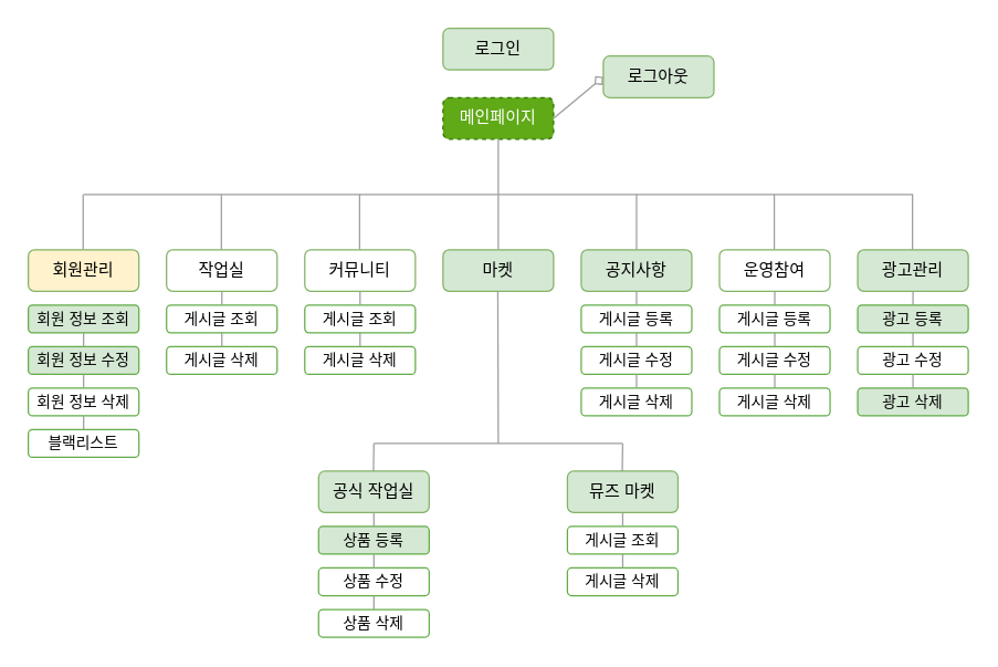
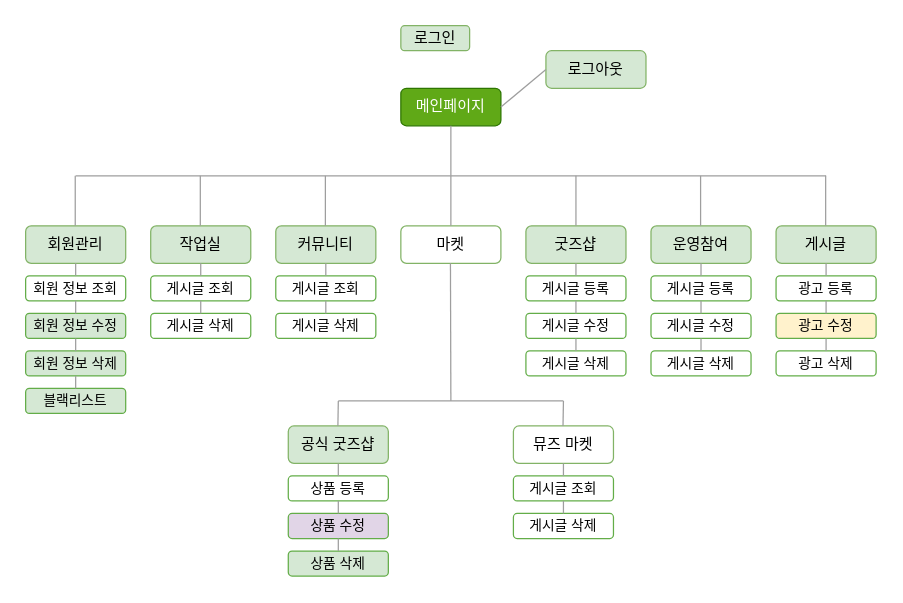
- <mxCell id="2" value="로그인" style="rounded=1;whiteSpace=wrap;html=1;fillColor=#d5e8d4;strokeColor=#82b366;" parent="1" vertex="1"><mxGeometry x="320" y="20" width="80" height="30" as="geometry" /></mxCell>
+ <mxCell id="2" value="로그인" style="rounded=1;whiteSpace=wrap;html=1;fillColor=#d5e8d4;strokeColor=#82b366;" parent="1" vertex="1"><mxGeometry x="320" y="20" width="55" height="20" as="geometry" /></mxCell>
- <mxCell id="10" value="" style="rounded=0;orthogonalLoop=1;jettySize=auto;html=1;endArrow=diamond;endFill=0;strokeColor=#9E9E9E;exitX=1;exitY=0.5;exitDx=0;exitDy=0;entryX=0;entryY=0.5;entryDx=0;entryDy=0;" edge="1" parent="1" target="9" source="7"><mxGeometry relative="1" as="geometry"><mxPoint x="506" y="130" as="sourcePoint" /><mxPoint x="235" y="240" as="targetPoint" /></mxGeometry></mxCell>
+ <mxCell id="10" value="" style="rounded=0;orthogonalLoop=1;jettySize=auto;html=1;endArrow=none;endFill=0;strokeColor=#9E9E9E;exitX=1;exitY=0.5;exitDx=0;exitDy=0;entryX=0;entryY=0.5;entryDx=0;entryDy=0;" edge="1" parent="1" target="9" source="7"><mxGeometry relative="1" as="geometry"><mxPoint x="506" y="130" as="sourcePoint" /><mxPoint x="235" y="240" as="targetPoint" /></mxGeometry></mxCell>
- <mxCell id="7" value="메인페이지" style="rounded=1;whiteSpace=wrap;html=1;fillColor=#60a917;strokeColor=#2D7600;fontColor=#ffffff;dashed=1;" parent="1" vertex="1"><mxGeometry x="320" y="70" width="80" height="30" as="geometry" /></mxCell>
+ <mxCell id="7" value="메인페이지" style="rounded=1;whiteSpace=wrap;html=1;fillColor=#60a917;strokeColor=#2D7600;fontColor=#ffffff;" parent="1" vertex="1"><mxGeometry x="320" y="70" width="80" height="30" as="geometry" /></mxCell>
- <mxCell id="13" value="회원관리" style="rounded=1;whiteSpace=wrap;html=1;fillColor=#fff2cc;strokeColor=#82b366;" vertex="1" parent="1"><mxGeometry x="20" y="180" width="80" height="30" as="geometry" /></mxCell>
+ <mxCell id="13" value="회원관리" style="rounded=1;whiteSpace=wrap;html=1;fillColor=#d5e8d4;strokeColor=#82b366;" vertex="1" parent="1"><mxGeometry x="20" y="180" width="80" height="30" as="geometry" /></mxCell>
- <mxCell id="6" value="작업실" style="rounded=1;whiteSpace=wrap;html=1;fillColor=#ffffff;strokeColor=#82b366;" parent="1" vertex="1"><mxGeometry x="120" y="180" width="80" height="30" as="geometry" /></mxCell>
+ <mxCell id="6" value="작업실" style="rounded=1;whiteSpace=wrap;html=1;fillColor=#d5e8d4;strokeColor=#82b366;" parent="1" vertex="1"><mxGeometry x="120" y="180" width="80" height="30" as="geometry" /></mxCell>
- <mxCell id="4" value="커뮤니티" style="rounded=1;whiteSpace=wrap;html=1;fillColor=#ffffff;strokeColor=#82b366;" parent="1" vertex="1"><mxGeometry x="220" y="180" width="80" height="30" as="geometry" /></mxCell>
+ <mxCell id="4" value="커뮤니티" style="rounded=1;whiteSpace=wrap;html=1;fillColor=#d5e8d4;strokeColor=#82b366;" parent="1" vertex="1"><mxGeometry x="220" y="180" width="80" height="30" as="geometry" /></mxCell>
- <mxCell id="5" value="마켓" style="rounded=1;whiteSpace=wrap;html=1;fillColor=#d5e8d4;strokeColor=#82b366;" parent="1" vertex="1"><mxGeometry x="320" y="180" width="80" height="30" as="geometry" /></mxCell>
+ <mxCell id="5" value="마켓" style="rounded=1;whiteSpace=wrap;html=1;fillColor=#ffffff;strokeColor=#82b366;" parent="1" vertex="1"><mxGeometry x="320" y="180" width="80" height="30" as="geometry" /></mxCell>
- <mxCell id="14" value="공지사항" style="rounded=1;whiteSpace=wrap;html=1;fillColor=#d5e8d4;strokeColor=#82b366;" vertex="1" parent="1"><mxGeometry x="420" y="180" width="80" height="30" as="geometry" /></mxCell>
+ <mxCell id="14" value="굿즈샵" style="rounded=1;whiteSpace=wrap;html=1;fillColor=#d5e8d4;strokeColor=#82b366;" vertex="1" parent="1"><mxGeometry x="420" y="180" width="80" height="30" as="geometry" /></mxCell>
- <mxCell id="3" value="운영참여" style="rounded=1;whiteSpace=wrap;html=1;fillColor=#ffffff;strokeColor=#82b366;" parent="1" vertex="1"><mxGeometry x="520" y="180" width="80" height="30" as="geometry" /></mxCell>
+ <mxCell id="3" value="운영참여" style="rounded=1;whiteSpace=wrap;html=1;fillColor=#d5e8d4;strokeColor=#82b366;" parent="1" vertex="1"><mxGeometry x="520" y="180" width="80" height="30" as="geometry" /></mxCell>
- <mxCell id="8" value="광고관리" style="rounded=1;whiteSpace=wrap;html=1;fillColor=#d5e8d4;strokeColor=#82b366;" parent="1" vertex="1"><mxGeometry x="620" y="180" width="80" height="30" as="geometry" /></mxCell>
+ <mxCell id="8" value="게시글" style="rounded=1;whiteSpace=wrap;html=1;fillColor=#d5e8d4;strokeColor=#82b366;" parent="1" vertex="1"><mxGeometry x="620" y="180" width="80" height="30" as="geometry" /></mxCell>
+ <mxCell id="23" value="" style="rounded=0;orthogonalLoop=1;jettySize=auto;html=1;endArrow=none;endFill=0;strokeColor=#9E9E9E;exitX=0.5;exitY=0;exitDx=0;exitDy=0;entryX=0.5;entryY=1;entryDx=0;entryDy=0;" edge="1" parent="1" source="22" target="13"><mxGeometry relative="1" as="geometry"><mxPoint x="69.66" y="190" as="sourcePoint" /><mxPoint x="69.66" y="150" as="targetPoint" /></mxGeometry></mxCell>
- <mxCell id="22" value="&lt;font style=&quot;font-size: 11px;&quot;&gt;회원 정보 조회&lt;/font&gt;" style="rounded=1;whiteSpace=wrap;html=1;fillColor=#d5e8d4;strokeColor=#63AD48;" vertex="1" parent="1"><mxGeometry x="20" y="220" width="80" height="20" as="geometry" /></mxCell>
+ <mxCell id="22" value="&lt;font style=&quot;font-size: 11px;&quot;&gt;회원 정보 조회&lt;/font&gt;" style="rounded=1;whiteSpace=wrap;html=1;fillColor=#ffffff;strokeColor=#63AD48;" vertex="1" parent="1"><mxGeometry x="20" y="220" width="80" height="20" as="geometry" /></mxCell>
- <mxCell id="66" value="&lt;font style=&quot;font-size: 11px;&quot;&gt;광고 등록&lt;/font&gt;" style="rounded=1;whiteSpace=wrap;html=1;fillColor=#d5e8d4;strokeColor=#63AD48;" vertex="1" parent="1"><mxGeometry x="620" y="220" width="80" height="20" as="geometry" /></mxCell>
+ <mxCell id="66" value="&lt;font style=&quot;font-size: 11px;&quot;&gt;광고 등록&lt;/font&gt;" style="rounded=1;whiteSpace=wrap;html=1;fillColor=#ffffff;strokeColor=#63AD48;" vertex="1" parent="1"><mxGeometry x="620" y="220" width="80" height="20" as="geometry" /></mxCell>
- <mxCell id="68" value="&lt;font style=&quot;font-size: 11px;&quot;&gt;광고 수정&lt;/font&gt;" style="rounded=1;whiteSpace=wrap;html=1;fillColor=#ffffff;strokeColor=#63AD48;" vertex="1" parent="1"><mxGeometry x="620" y="250" width="80" height="20" as="geometry" /></mxCell>
+ <mxCell id="68" value="&lt;font style=&quot;font-size: 11px;&quot;&gt;광고 수정&lt;/font&gt;" style="rounded=1;whiteSpace=wrap;html=1;fillColor=#fff2cc;strokeColor=#63AD48;" vertex="1" parent="1"><mxGeometry x="620" y="250" width="80" height="20" as="geometry" /></mxCell>
- <mxCell id="26" value="&lt;font style=&quot;font-size: 11px;&quot;&gt;회원 정보 삭제&lt;/font&gt;" style="rounded=1;whiteSpace=wrap;html=1;fillColor=#ffffff;strokeColor=#63AD48;" vertex="1" parent="1"><mxGeometry x="20" y="280" width="80" height="20" as="geometry" /></mxCell>
+ <mxCell id="26" value="&lt;font style=&quot;font-size: 11px;&quot;&gt;회원 정보 삭제&lt;/font&gt;" style="rounded=1;whiteSpace=wrap;html=1;fillColor=#d5e8d4;strokeColor=#63AD48;" vertex="1" parent="1"><mxGeometry x="20" y="280" width="80" height="20" as="geometry" /></mxCell>
- <mxCell id="70" value="&lt;font style=&quot;font-size: 11px;&quot;&gt;광고 삭제&lt;/font&gt;" style="rounded=1;whiteSpace=wrap;html=1;fillColor=#d5e8d4;strokeColor=#63AD48;" vertex="1" parent="1"><mxGeometry x="620" y="280" width="80" height="20" as="geometry" /></mxCell>
+ <mxCell id="70" value="&lt;font style=&quot;font-size: 11px;&quot;&gt;광고 삭제&lt;/font&gt;" style="rounded=1;whiteSpace=wrap;html=1;fillColor=#ffffff;strokeColor=#63AD48;" vertex="1" parent="1"><mxGeometry x="620" y="280" width="80" height="20" as="geometry" /></mxCell>
- <mxCell id="32" value="&lt;font style=&quot;font-size: 11px;&quot;&gt;블랙리스트&lt;/font&gt;" style="rounded=1;whiteSpace=wrap;html=1;fillColor=#ffffff;strokeColor=#63AD48;" vertex="1" parent="1"><mxGeometry x="20" y="310" width="80" height="20" as="geometry" /></mxCell>
+ <mxCell id="32" value="&lt;font style=&quot;font-size: 11px;&quot;&gt;블랙리스트&lt;/font&gt;" style="rounded=1;whiteSpace=wrap;html=1;fillColor=#d5e8d4;strokeColor=#63AD48;" vertex="1" parent="1"><mxGeometry x="20" y="310" width="80" height="20" as="geometry" /></mxCell>
- <mxCell id="40" value="공식 작업실" style="rounded=1;whiteSpace=wrap;html=1;fillColor=#d5e8d4;strokeColor=#82b366;" vertex="1" parent="1"><mxGeometry x="230" y="340" width="80" height="30" as="geometry" /></mxCell>
+ <mxCell id="40" value="공식 굿즈샵" style="rounded=1;whiteSpace=wrap;html=1;fillColor=#d5e8d4;strokeColor=#82b366;" vertex="1" parent="1"><mxGeometry x="230" y="340" width="80" height="30" as="geometry" /></mxCell>
- <mxCell id="48" value="뮤즈 마켓" style="rounded=1;whiteSpace=wrap;html=1;fillColor=#d5e8d4;strokeColor=#82b366;" vertex="1" parent="1"><mxGeometry x="410" y="340" width="80" height="30" as="geometry" /></mxCell>
+ <mxCell id="48" value="뮤즈 마켓" style="rounded=1;whiteSpace=wrap;html=1;fillColor=#ffffff;strokeColor=#82b366;" vertex="1" parent="1"><mxGeometry x="410" y="340" width="80" height="30" as="geometry" /></mxCell>
- <mxCell id="42" value="&lt;font style=&quot;font-size: 11px;&quot;&gt;상품 등록&lt;/font&gt;" style="rounded=1;whiteSpace=wrap;html=1;fillColor=#d5e8d4;strokeColor=#63AD48;" vertex="1" parent="1"><mxGeometry x="230" y="380" width="80" height="20" as="geometry" /></mxCell>
+ <mxCell id="42" value="&lt;font style=&quot;font-size: 11px;&quot;&gt;상품 등록&lt;/font&gt;" style="rounded=1;whiteSpace=wrap;html=1;fillColor=#ffffff;strokeColor=#63AD48;" vertex="1" parent="1"><mxGeometry x="230" y="380" width="80" height="20" as="geometry" /></mxCell>
- <mxCell id="44" value="&lt;span style=&quot;font-size: 11px;&quot;&gt;상품 수정&lt;/span&gt;" style="rounded=1;whiteSpace=wrap;html=1;fillColor=#ffffff;strokeColor=#63AD48;" vertex="1" parent="1"><mxGeometry x="230" y="410" width="80" height="20" as="geometry" /></mxCell>
+ <mxCell id="44" value="&lt;span style=&quot;font-size: 11px;&quot;&gt;상품 수정&lt;/span&gt;" style="rounded=1;whiteSpace=wrap;html=1;fillColor=#e1d5e7;strokeColor=#63AD48;" vertex="1" parent="1"><mxGeometry x="230" y="410" width="80" height="20" as="geometry" /></mxCell>
- <mxCell id="46" value="&lt;font style=&quot;font-size: 11px;&quot;&gt;상품 삭제&lt;/font&gt;" style="rounded=1;whiteSpace=wrap;html=1;fillColor=#ffffff;strokeColor=#63AD48;" vertex="1" parent="1"><mxGeometry x="230" y="440" width="80" height="20" as="geometry" /></mxCell>
+ <mxCell id="46" value="&lt;font style=&quot;font-size: 11px;&quot;&gt;상품 삭제&lt;/font&gt;" style="rounded=1;whiteSpace=wrap;html=1;fillColor=#d5e8d4;strokeColor=#63AD48;" vertex="1" parent="1"><mxGeometry x="230" y="440" width="80" height="20" as="geometry" /></mxCell>
